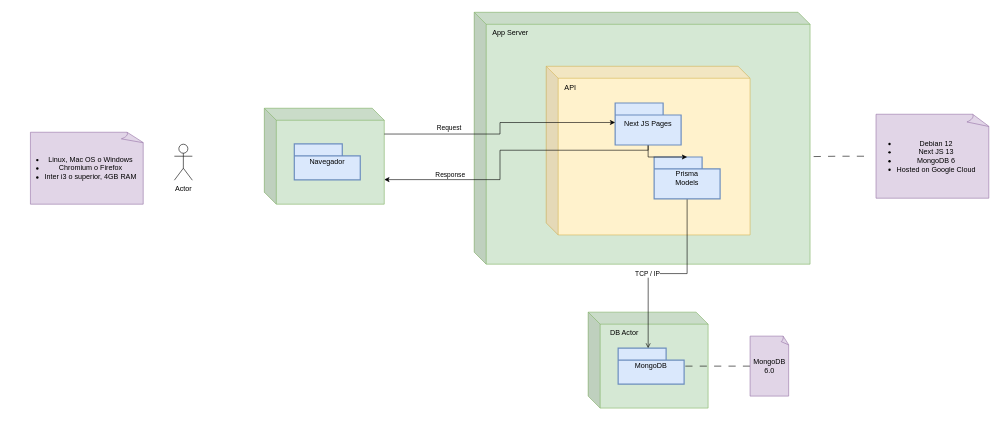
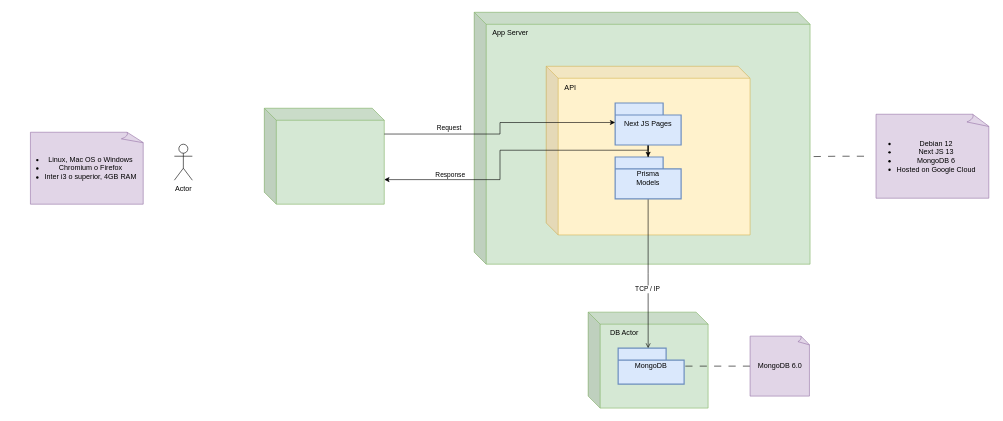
- <mxCell id="25" value="Navegador" style="shape=folder;tabWidth=80;tabHeight=20;tabPosition=left;strokeWidth=2;html=1;whiteSpace=wrap;align=center;fillColor=#dae8fc;strokeColor=#6c8ebf;" vertex="1" parent="1"><mxGeometry x="490" y="239.38" width="110" height="60" as="geometry" /></mxCell>
- <mxCell id="13" value="Prisma&lt;br&gt;Models" style="shape=folder;tabWidth=80;tabHeight=20;tabPosition=left;strokeWidth=2;html=1;whiteSpace=wrap;align=center;fillColor=#dae8fc;strokeColor=#6c8ebf;" vertex="1" parent="1"><mxGeometry x="1090" y="261.25" width="110" height="70" as="geometry" /></mxCell>
+ <mxCell id="13" value="Prisma&lt;br&gt;Models" style="shape=folder;tabWidth=80;tabHeight=20;tabPosition=left;strokeWidth=2;html=1;whiteSpace=wrap;align=center;fillColor=#dae8fc;strokeColor=#6c8ebf;" vertex="1" parent="1"><mxGeometry x="1025" y="261.25" width="110" height="70" as="geometry" /></mxCell>
- <mxCell id="19" value="MongoDB 6.0" style="whiteSpace=wrap;html=1;shape=mxgraph.basic.document;fillColor=#e1d5e7;strokeColor=#9673a6;" vertex="1" parent="1"><mxGeometry x="1250" y="560" width="65" height="100" as="geometry" /></mxCell>
+ <mxCell id="19" value="MongoDB 6.0" style="whiteSpace=wrap;html=1;shape=mxgraph.basic.document;fillColor=#e1d5e7;strokeColor=#9673a6;" vertex="1" parent="1"><mxGeometry x="1250" y="560" width="100" height="100" as="geometry" /></mxCell>
